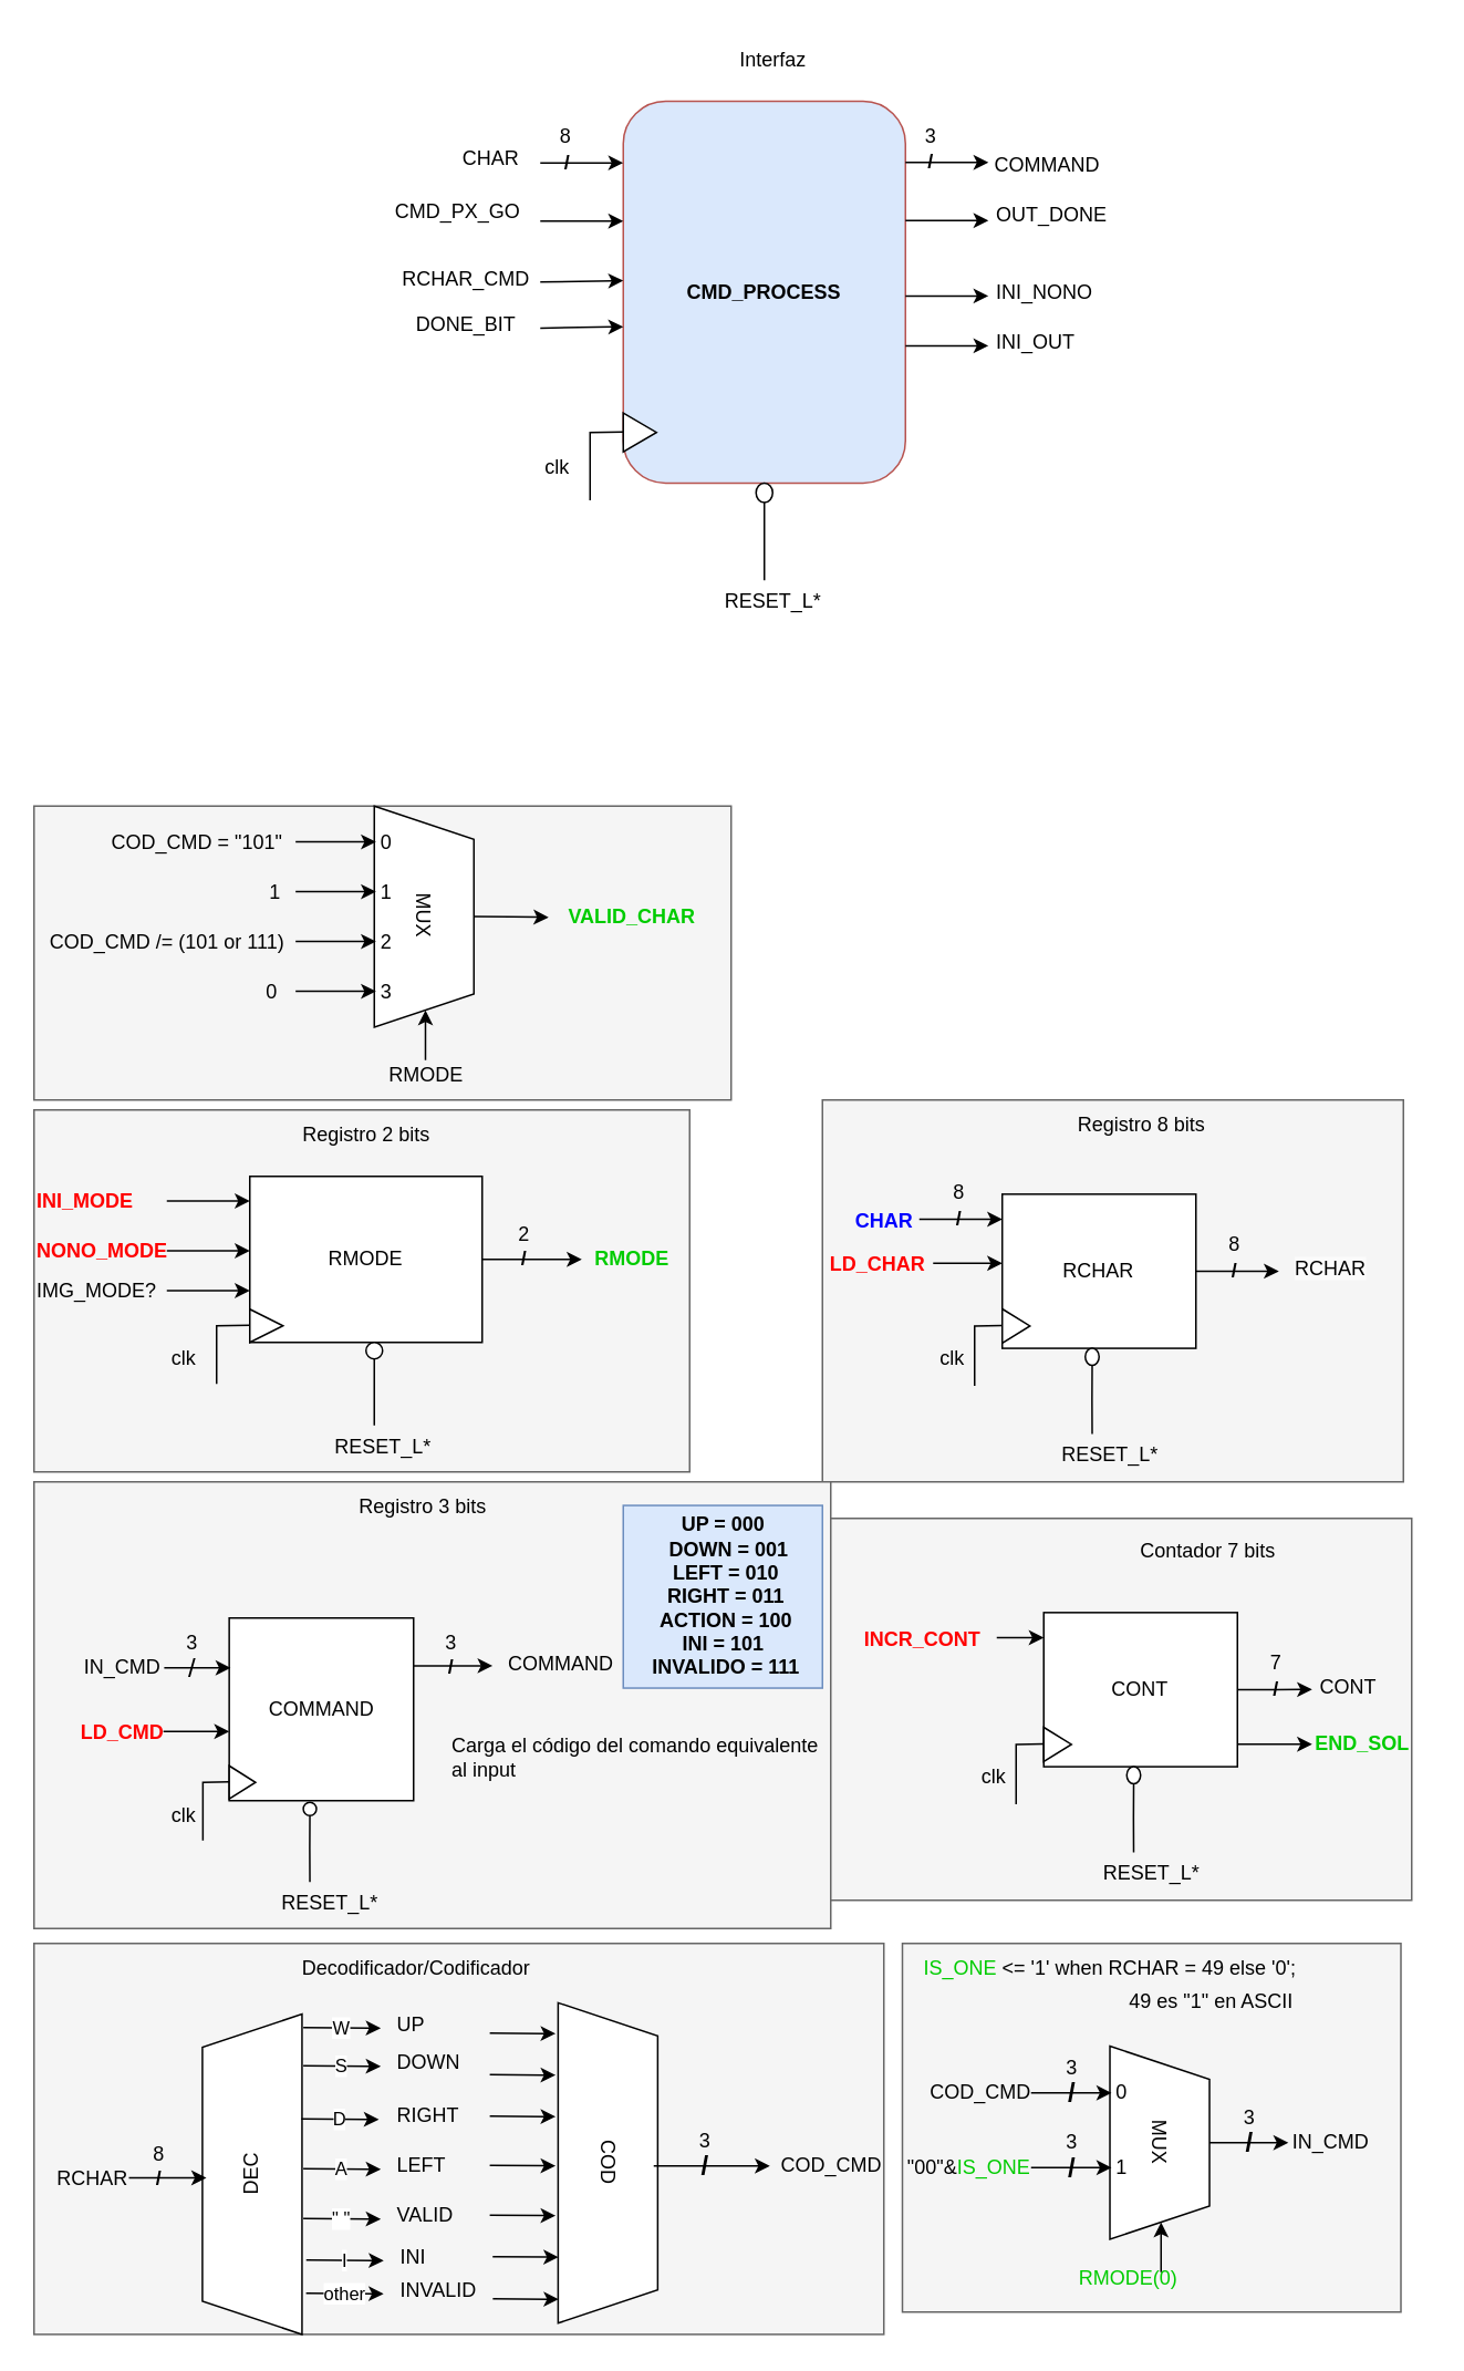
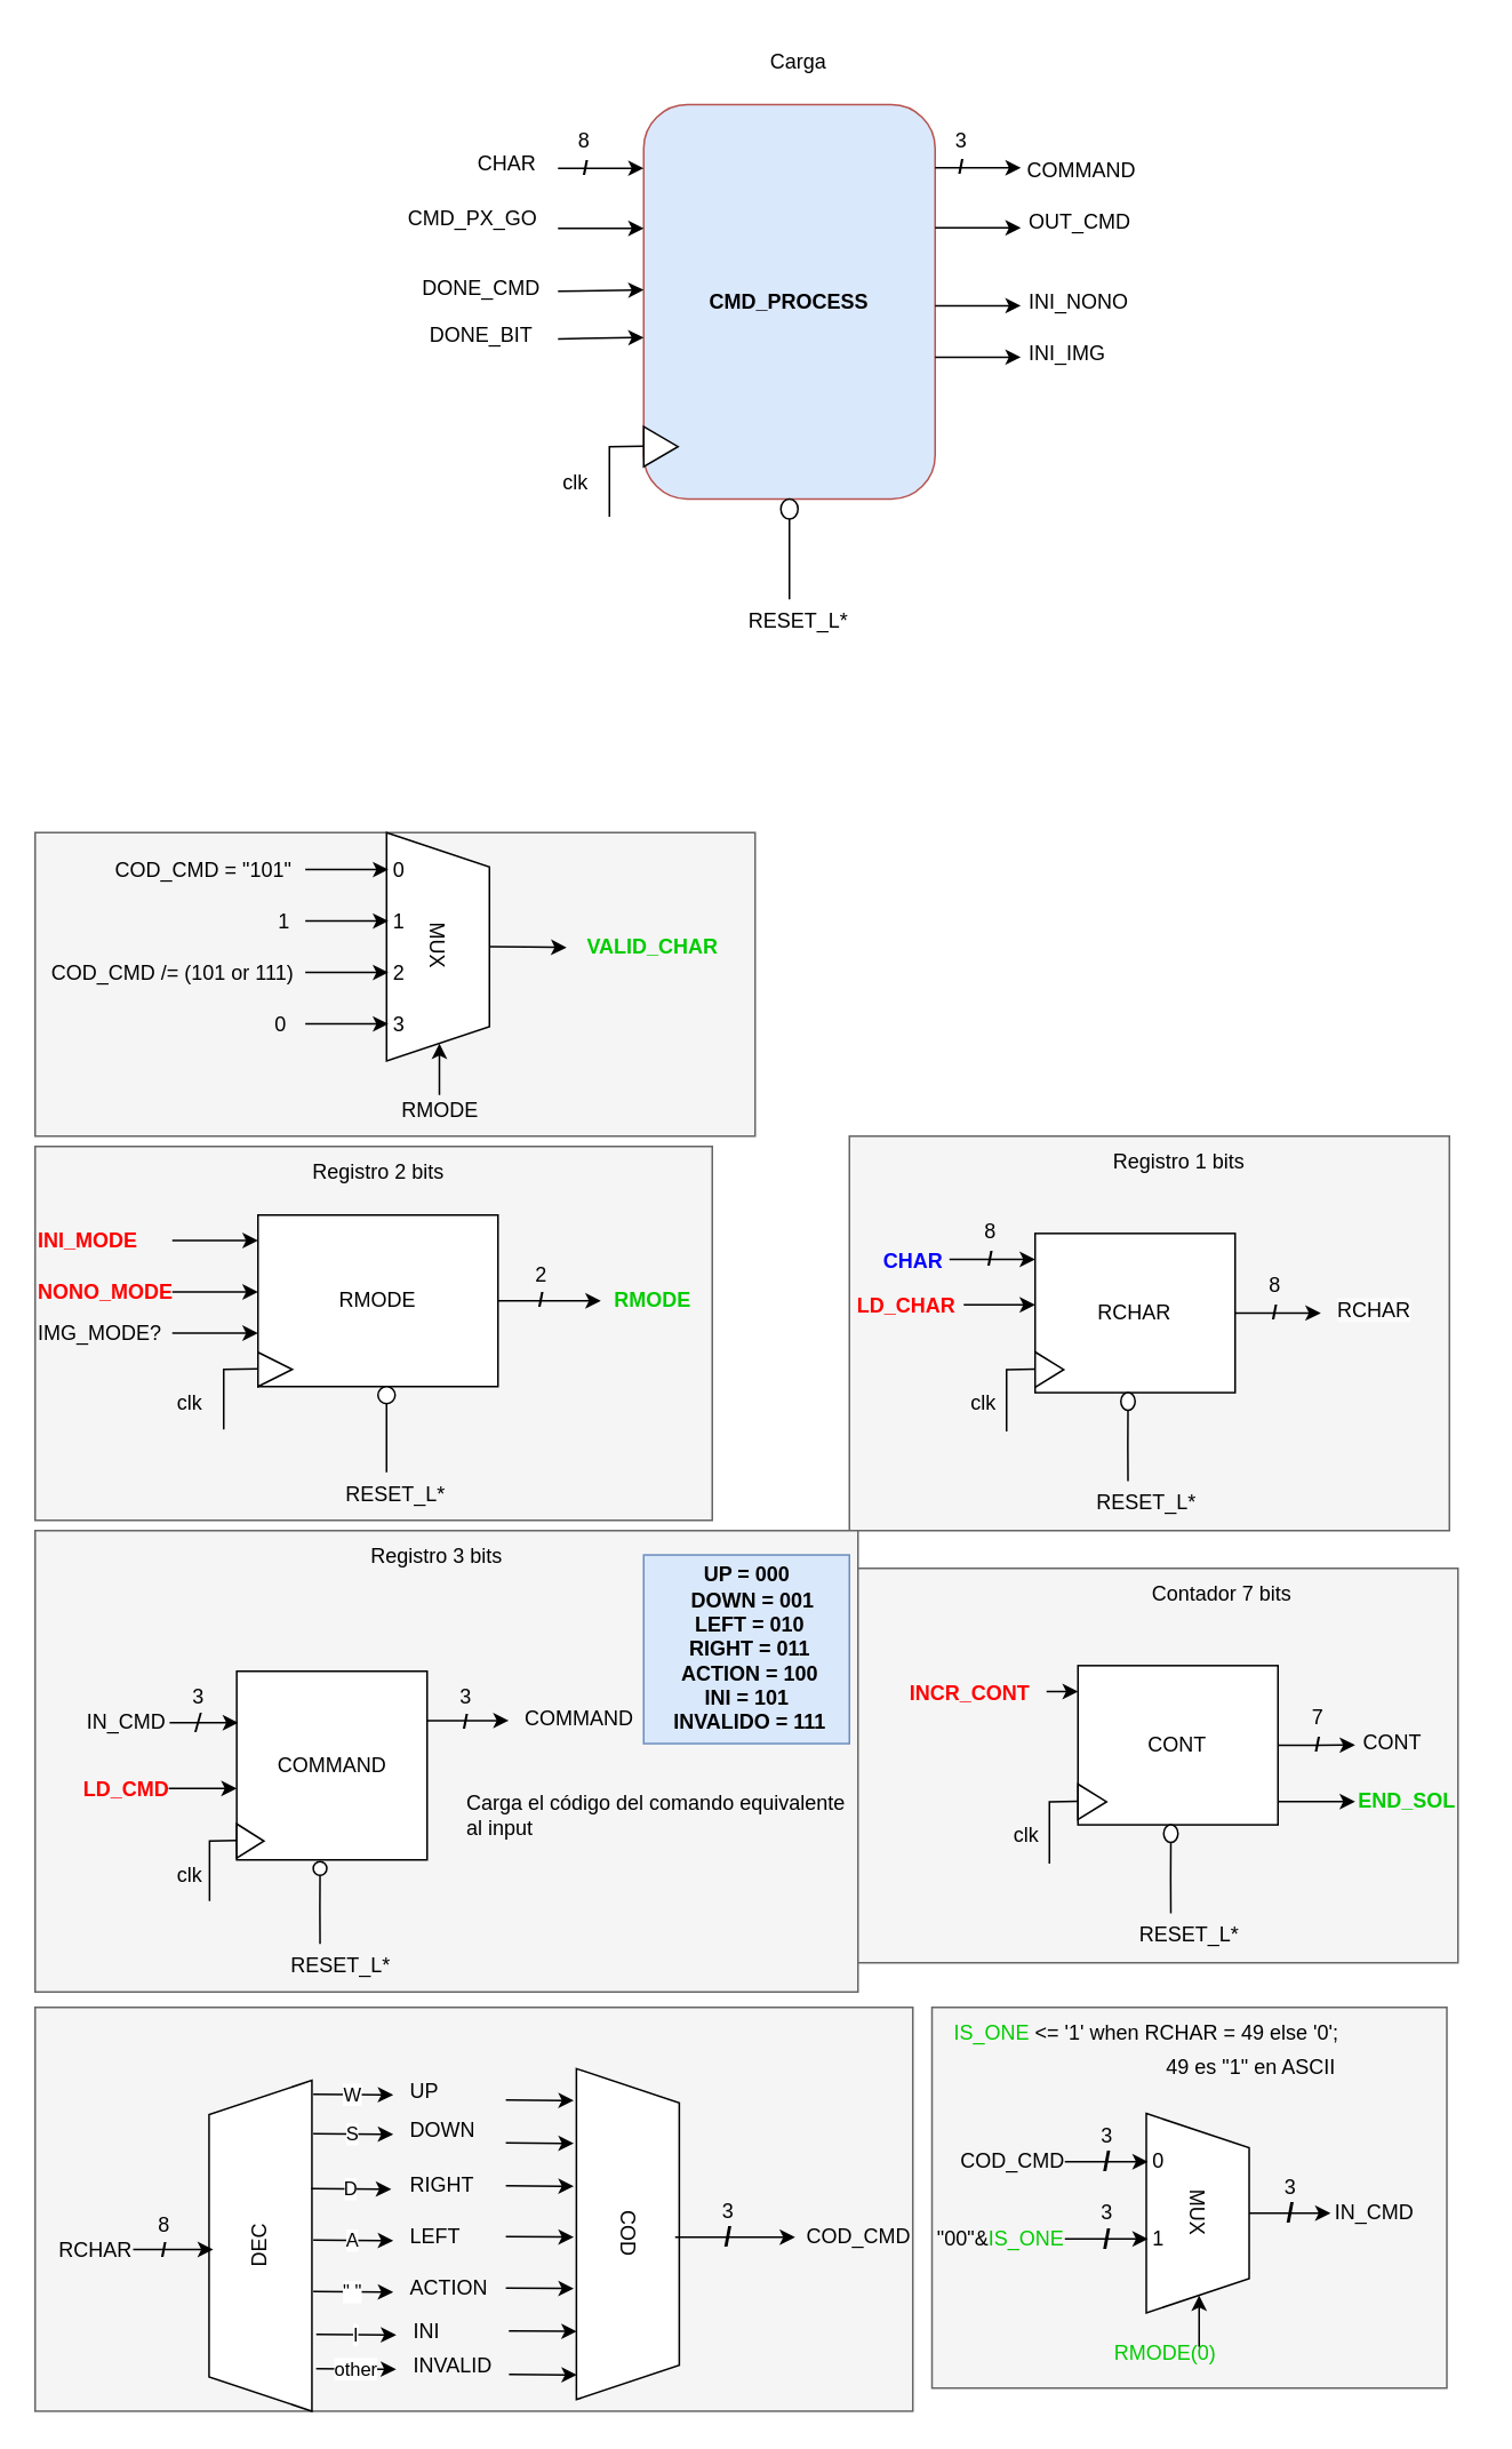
- <mxCell id="4" value="Interfaz" style="text;html=1;align=center;verticalAlign=middle;resizable=0;points=[];autosize=1;strokeColor=none;fillColor=none;" parent="1" vertex="1"><mxGeometry x="435" y="20.53" width="60" height="30" as="geometry" /></mxCell>
+ <mxCell id="4" value="Carga" style="text;html=1;align=center;verticalAlign=middle;resizable=0;points=[];autosize=1;strokeColor=none;fillColor=none;" parent="1" vertex="1"><mxGeometry x="435" y="20.53" width="60" height="30" as="geometry" /></mxCell>
- <mxCell id="20" value="OUT_DONE" style="text;html=1;align=left;verticalAlign=middle;resizable=0;points=[];autosize=1;strokeColor=none;fillColor=none;" parent="1" vertex="1"><mxGeometry x="598.33" y="113.953" width="80" height="30" as="geometry" /></mxCell>
+ <mxCell id="20" value="OUT_CMD" style="text;html=1;align=left;verticalAlign=middle;resizable=0;points=[];autosize=1;strokeColor=none;fillColor=none;" parent="1" vertex="1"><mxGeometry x="598.33" y="113.953" width="80" height="30" as="geometry" /></mxCell>
- <mxCell id="14" value="RCHAR_CMD" style="text;html=1;align=center;verticalAlign=middle;resizable=0;points=[];autosize=1;strokeColor=none;fillColor=none;" parent="1" vertex="1"><mxGeometry x="235" y="152.53" width="90" height="30" as="geometry" /></mxCell>
+ <mxCell id="14" value="DONE_CMD" style="text;html=1;align=center;verticalAlign=middle;resizable=0;points=[];autosize=1;strokeColor=none;fillColor=none;" parent="1" vertex="1"><mxGeometry x="235" y="152.53" width="90" height="30" as="geometry" /></mxCell>
- <mxCell id="31" value="INI_OUT" style="text;html=1;align=left;verticalAlign=middle;resizable=0;points=[];autosize=1;strokeColor=none;fillColor=none;" parent="1" vertex="1"><mxGeometry x="598.33" y="190.528" width="70" height="30" as="geometry" /></mxCell>
+ <mxCell id="31" value="INI_IMG" style="text;html=1;align=left;verticalAlign=middle;resizable=0;points=[];autosize=1;strokeColor=none;fillColor=none;" parent="1" vertex="1"><mxGeometry x="598.33" y="190.528" width="70" height="30" as="geometry" /></mxCell>
- <mxCell id="178" value="Registro 8 bits" style="text;html=1;align=center;verticalAlign=middle;resizable=0;points=[];autosize=1;strokeColor=none;fillColor=none;" parent="1" vertex="1"><mxGeometry x="636.667" y="662" width="100" height="30" as="geometry" /></mxCell>
+ <mxCell id="178" value="Registro 1 bits" style="text;html=1;align=center;verticalAlign=middle;resizable=0;points=[];autosize=1;strokeColor=none;fillColor=none;" parent="1" vertex="1"><mxGeometry x="636.667" y="662" width="100" height="30" as="geometry" /></mxCell>
- <mxCell id="66" value="Contador 7 bits" style="text;html=1;align=center;verticalAlign=middle;resizable=0;points=[];autosize=1;strokeColor=none;fillColor=none;" parent="1" vertex="1"><mxGeometry x="676.667" y="919" width="100" height="30" as="geometry" /></mxCell>
+ <mxCell id="66" value="Contador 7 bits" style="text;html=1;align=center;verticalAlign=middle;resizable=0;points=[];autosize=1;strokeColor=none;fillColor=none;" parent="1" vertex="1"><mxGeometry x="661.667" y="914" width="100" height="30" as="geometry" /></mxCell>
- <mxCell id="59" value="INCR_CONT" style="text;html=1;align=center;verticalAlign=middle;resizable=0;points=[];autosize=1;strokeColor=none;fillColor=none;fontColor=#FF0000;fontStyle=1" parent="1" vertex="1"><mxGeometry x="510" y="971.673" width="90" height="30" as="geometry" /></mxCell>
+ <mxCell id="59" value="INCR_CONT" style="text;html=1;align=center;verticalAlign=middle;resizable=0;points=[];autosize=1;strokeColor=none;fillColor=none;fontColor=#FF0000;fontStyle=1" parent="1" vertex="1"><mxGeometry x="520" y="971.673" width="90" height="30" as="geometry" /></mxCell>
- <mxCell id="99" value="Decodificador/Codificador" style="text;html=1;align=center;verticalAlign=middle;resizable=0;points=[];autosize=1;strokeColor=none;fillColor=none;" parent="71" vertex="1"><mxGeometry x="92.833" width="160" height="30" as="geometry" /></mxCell>
- <mxCell id="92" value="VALID" style="text;html=1;align=left;verticalAlign=middle;resizable=0;points=[];autosize=1;strokeColor=none;fillColor=none;" parent="71" vertex="1"><mxGeometry x="159.92" y="149" width="70" height="30" as="geometry" /></mxCell>
+ <mxCell id="92" value="ACTION" style="text;html=1;align=left;verticalAlign=middle;resizable=0;points=[];autosize=1;strokeColor=none;fillColor=none;" parent="71" vertex="1"><mxGeometry x="159.92" y="149" width="70" height="30" as="geometry" /></mxCell>
